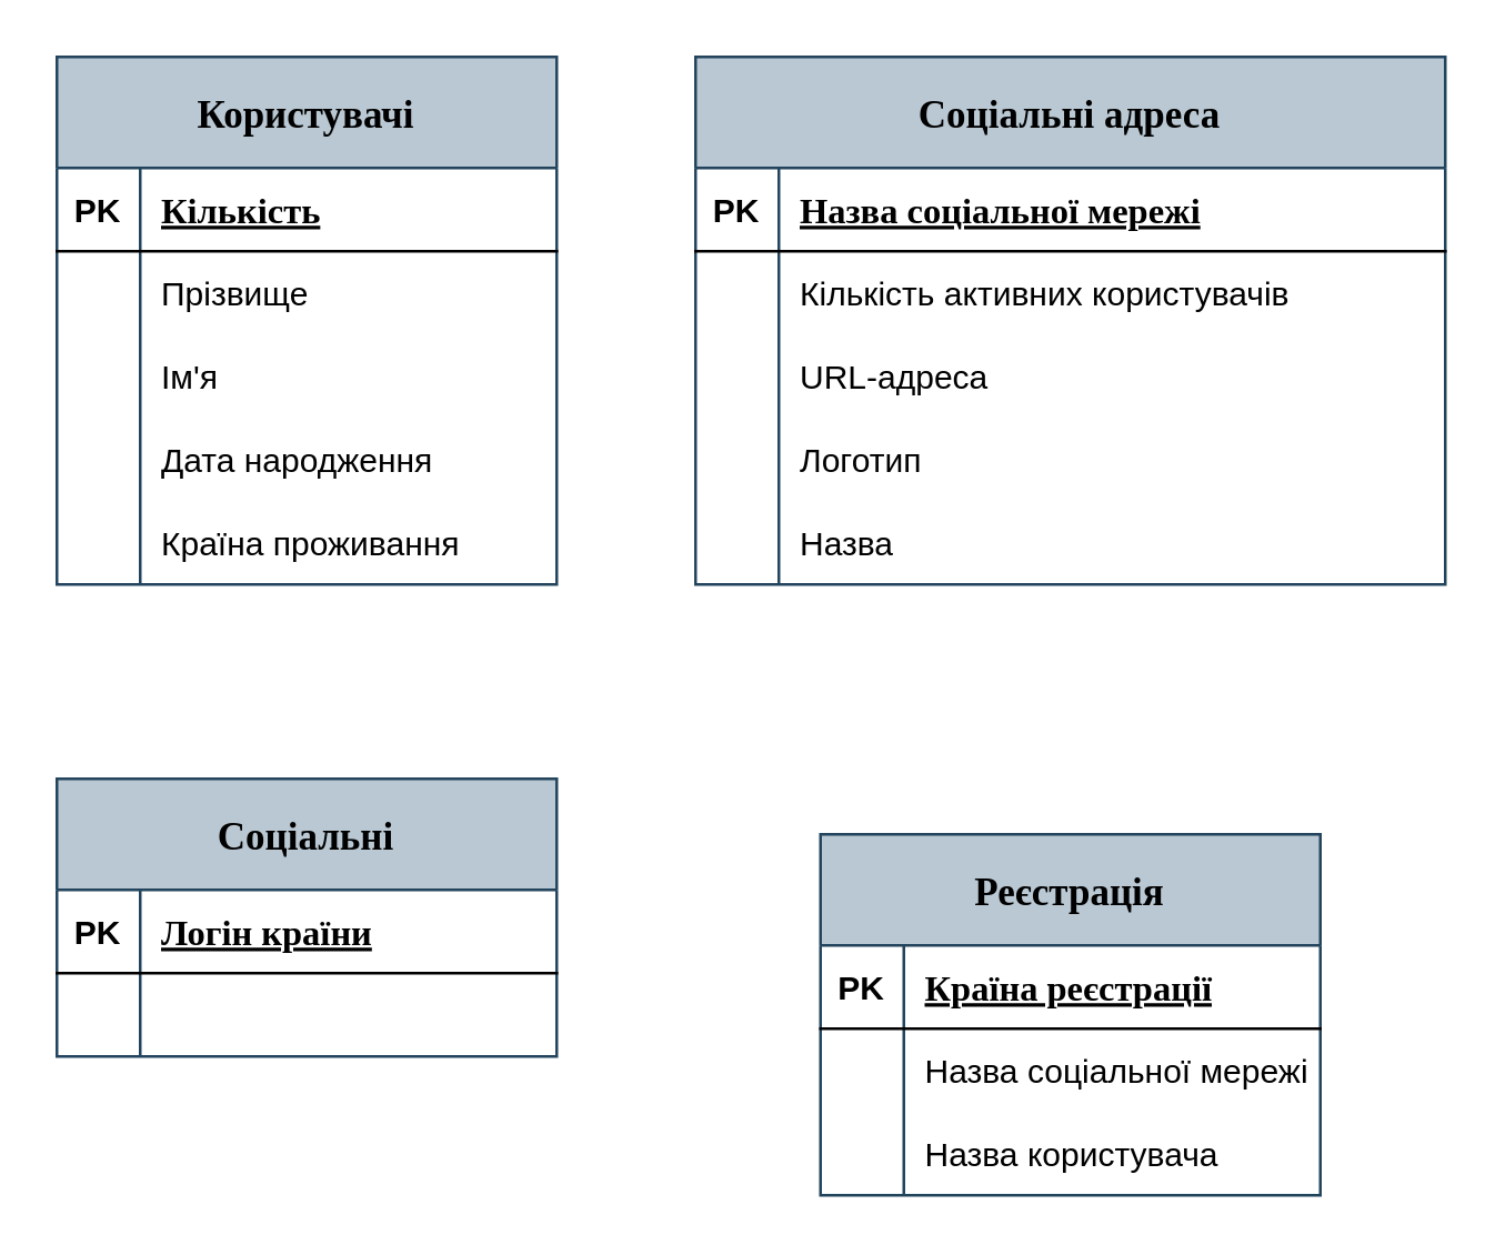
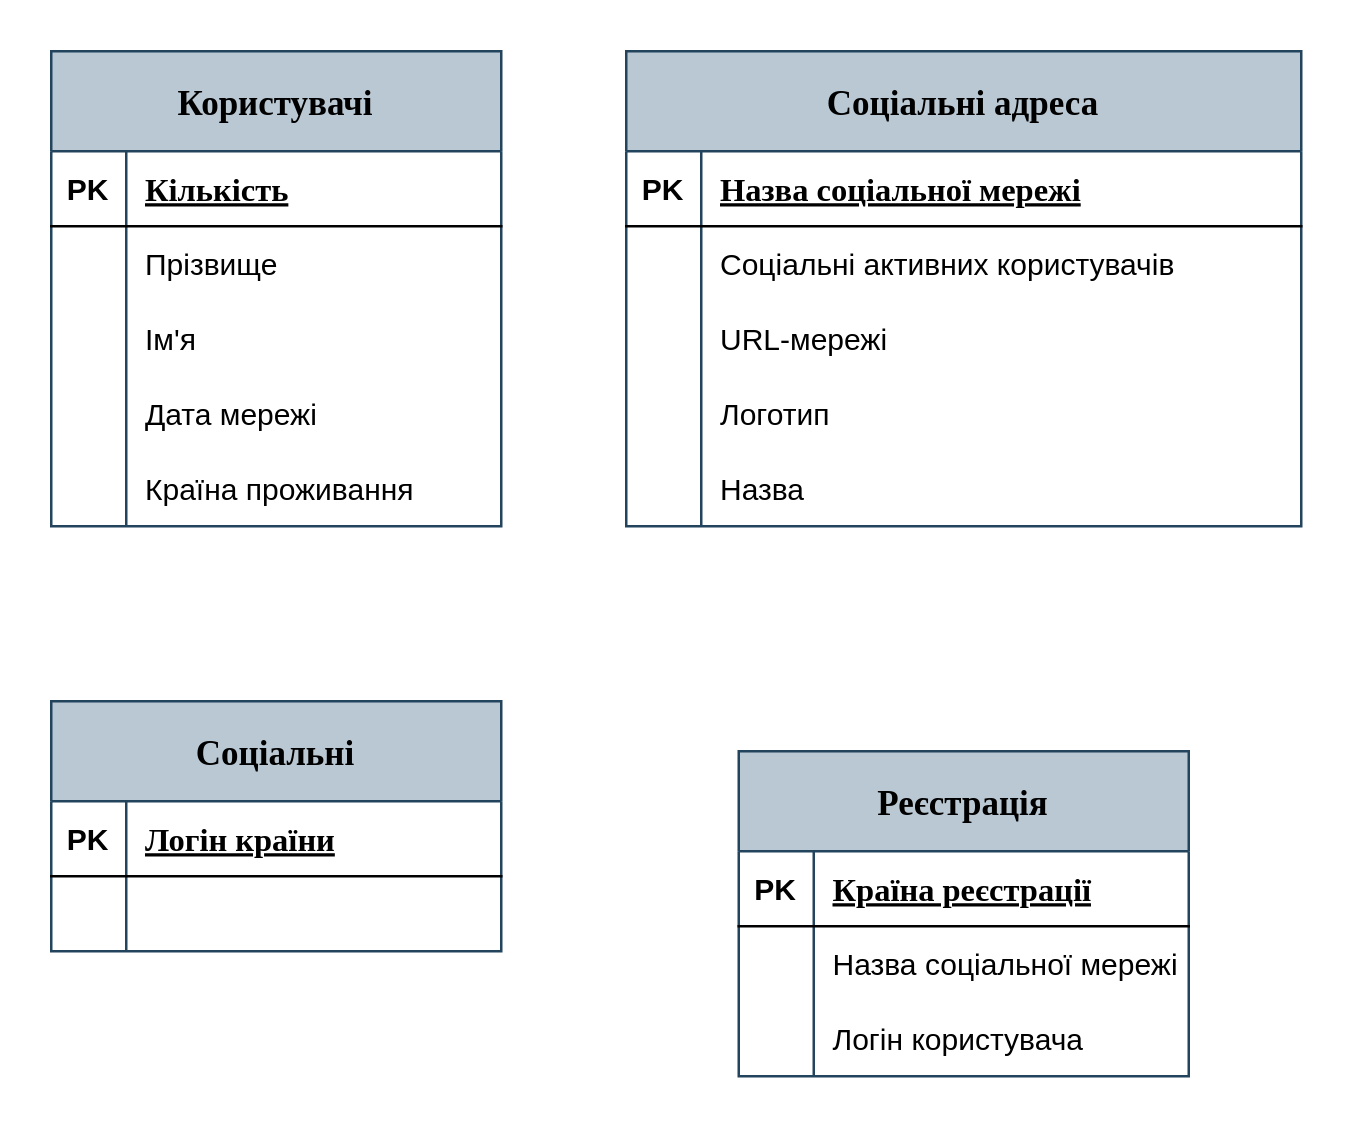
- <mxCell id="24" value="Кількість активних користувачів" style="shape=partialRectangle;connectable=0;fillColor=none;top=0;left=0;bottom=0;right=0;align=left;spacingLeft=6;overflow=hidden;" vertex="1" parent="22"><mxGeometry x="30" width="240" height="30" as="geometry"><mxRectangle width="240" height="30" as="alternateBounds" /></mxGeometry></mxCell>
+ <mxCell id="24" value="Соціальні активних користувачів" style="shape=partialRectangle;connectable=0;fillColor=none;top=0;left=0;bottom=0;right=0;align=left;spacingLeft=6;overflow=hidden;" vertex="1" parent="22"><mxGeometry x="30" width="240" height="30" as="geometry"><mxRectangle width="240" height="30" as="alternateBounds" /></mxGeometry></mxCell>
- <mxCell id="27" value="URL-адреса" style="shape=partialRectangle;connectable=0;fillColor=none;top=0;left=0;bottom=0;right=0;align=left;spacingLeft=6;overflow=hidden;" vertex="1" parent="25"><mxGeometry x="30" width="240" height="30" as="geometry"><mxRectangle width="240" height="30" as="alternateBounds" /></mxGeometry></mxCell>
+ <mxCell id="27" value="URL-мережі" style="shape=partialRectangle;connectable=0;fillColor=none;top=0;left=0;bottom=0;right=0;align=left;spacingLeft=6;overflow=hidden;" vertex="1" parent="25"><mxGeometry x="30" width="240" height="30" as="geometry"><mxRectangle width="240" height="30" as="alternateBounds" /></mxGeometry></mxCell>
- <mxCell id="14" value="Дата народження" style="shape=partialRectangle;connectable=0;fillColor=none;top=0;left=0;bottom=0;right=0;align=left;spacingLeft=6;overflow=hidden;" vertex="1" parent="12"><mxGeometry x="30" width="150" height="30" as="geometry"><mxRectangle width="150" height="30" as="alternateBounds" /></mxGeometry></mxCell>
+ <mxCell id="14" value="Дата мережі" style="shape=partialRectangle;connectable=0;fillColor=none;top=0;left=0;bottom=0;right=0;align=left;spacingLeft=6;overflow=hidden;" vertex="1" parent="12"><mxGeometry x="30" width="150" height="30" as="geometry"><mxRectangle width="150" height="30" as="alternateBounds" /></mxGeometry></mxCell>
- <mxCell id="50" value="Назва користувача" style="shape=partialRectangle;connectable=0;fillColor=none;top=0;left=0;bottom=0;right=0;align=left;spacingLeft=6;overflow=hidden;" vertex="1" parent="48"><mxGeometry x="30" width="150" height="30" as="geometry"><mxRectangle width="150" height="30" as="alternateBounds" /></mxGeometry></mxCell>
+ <mxCell id="50" value="Логін користувача" style="shape=partialRectangle;connectable=0;fillColor=none;top=0;left=0;bottom=0;right=0;align=left;spacingLeft=6;overflow=hidden;" vertex="1" parent="48"><mxGeometry x="30" width="150" height="30" as="geometry"><mxRectangle width="150" height="30" as="alternateBounds" /></mxGeometry></mxCell>
